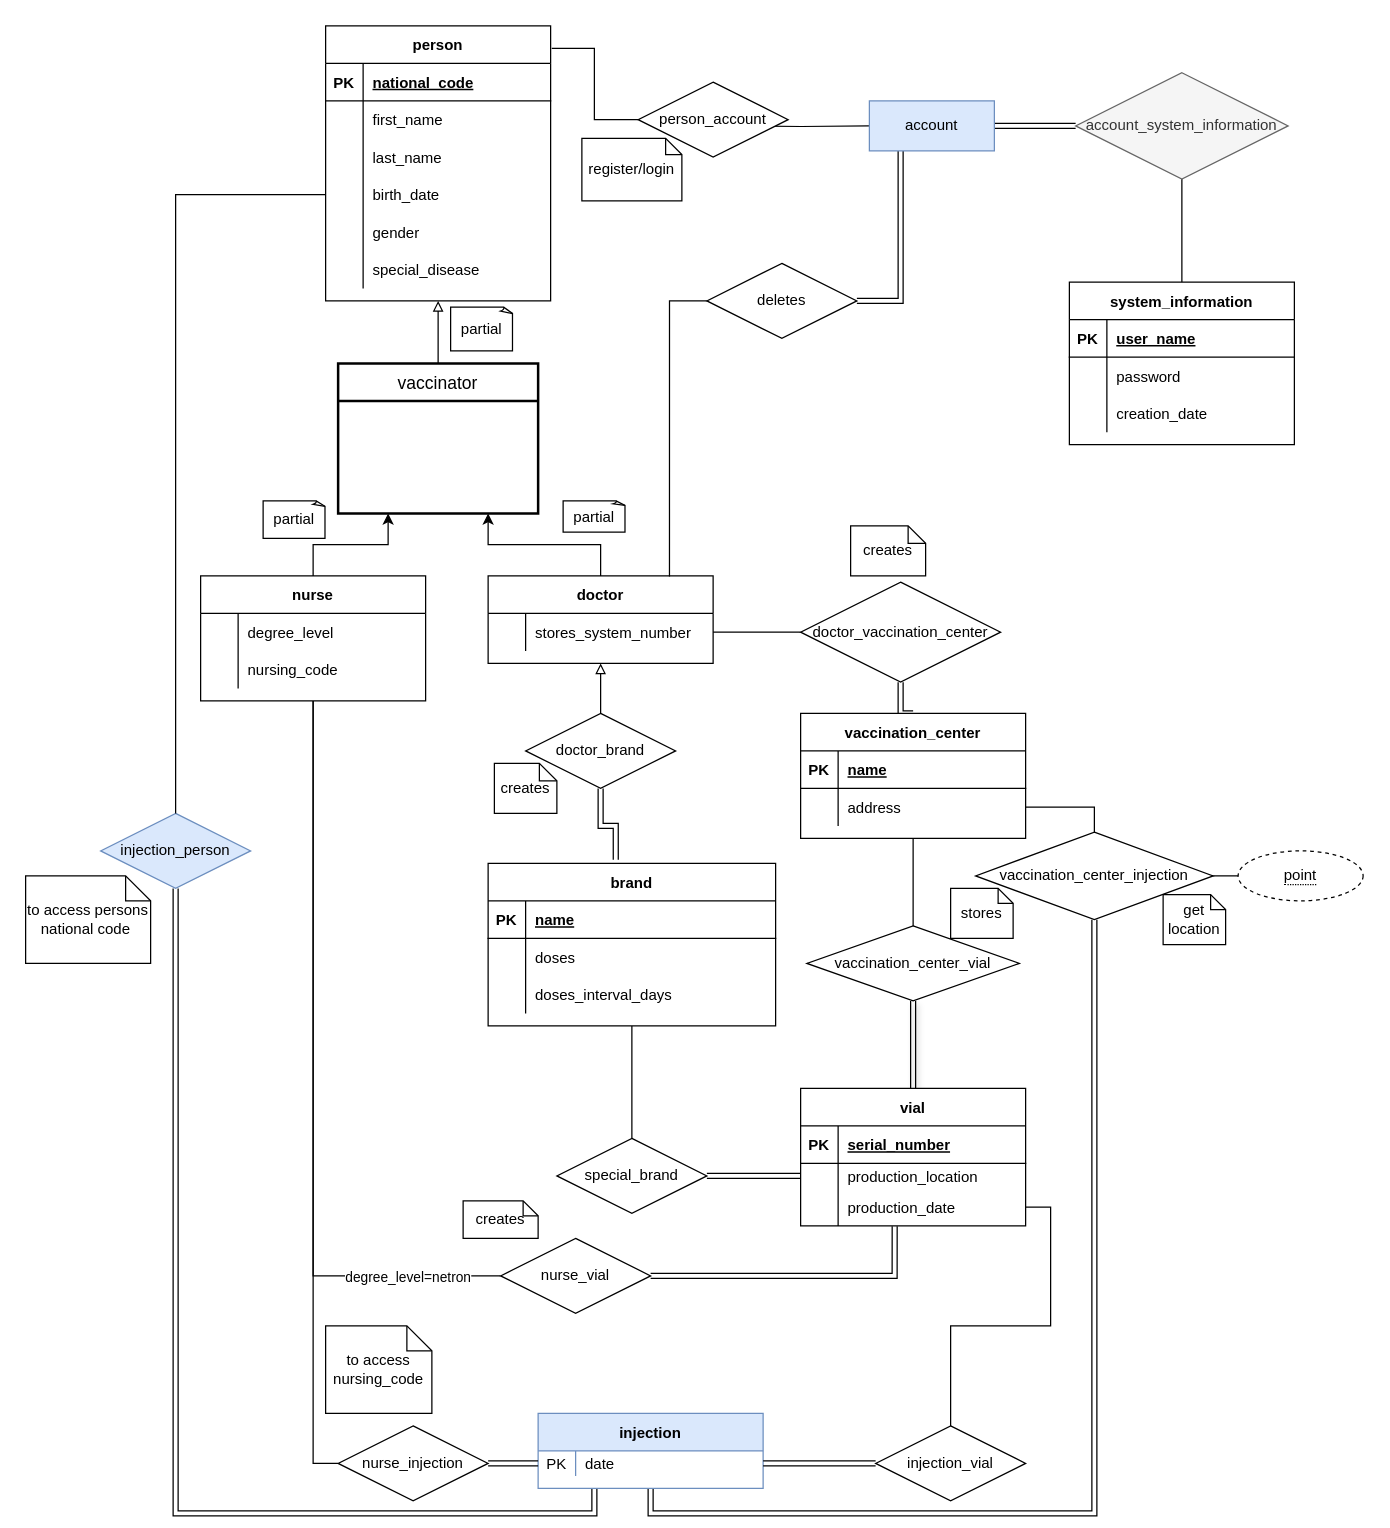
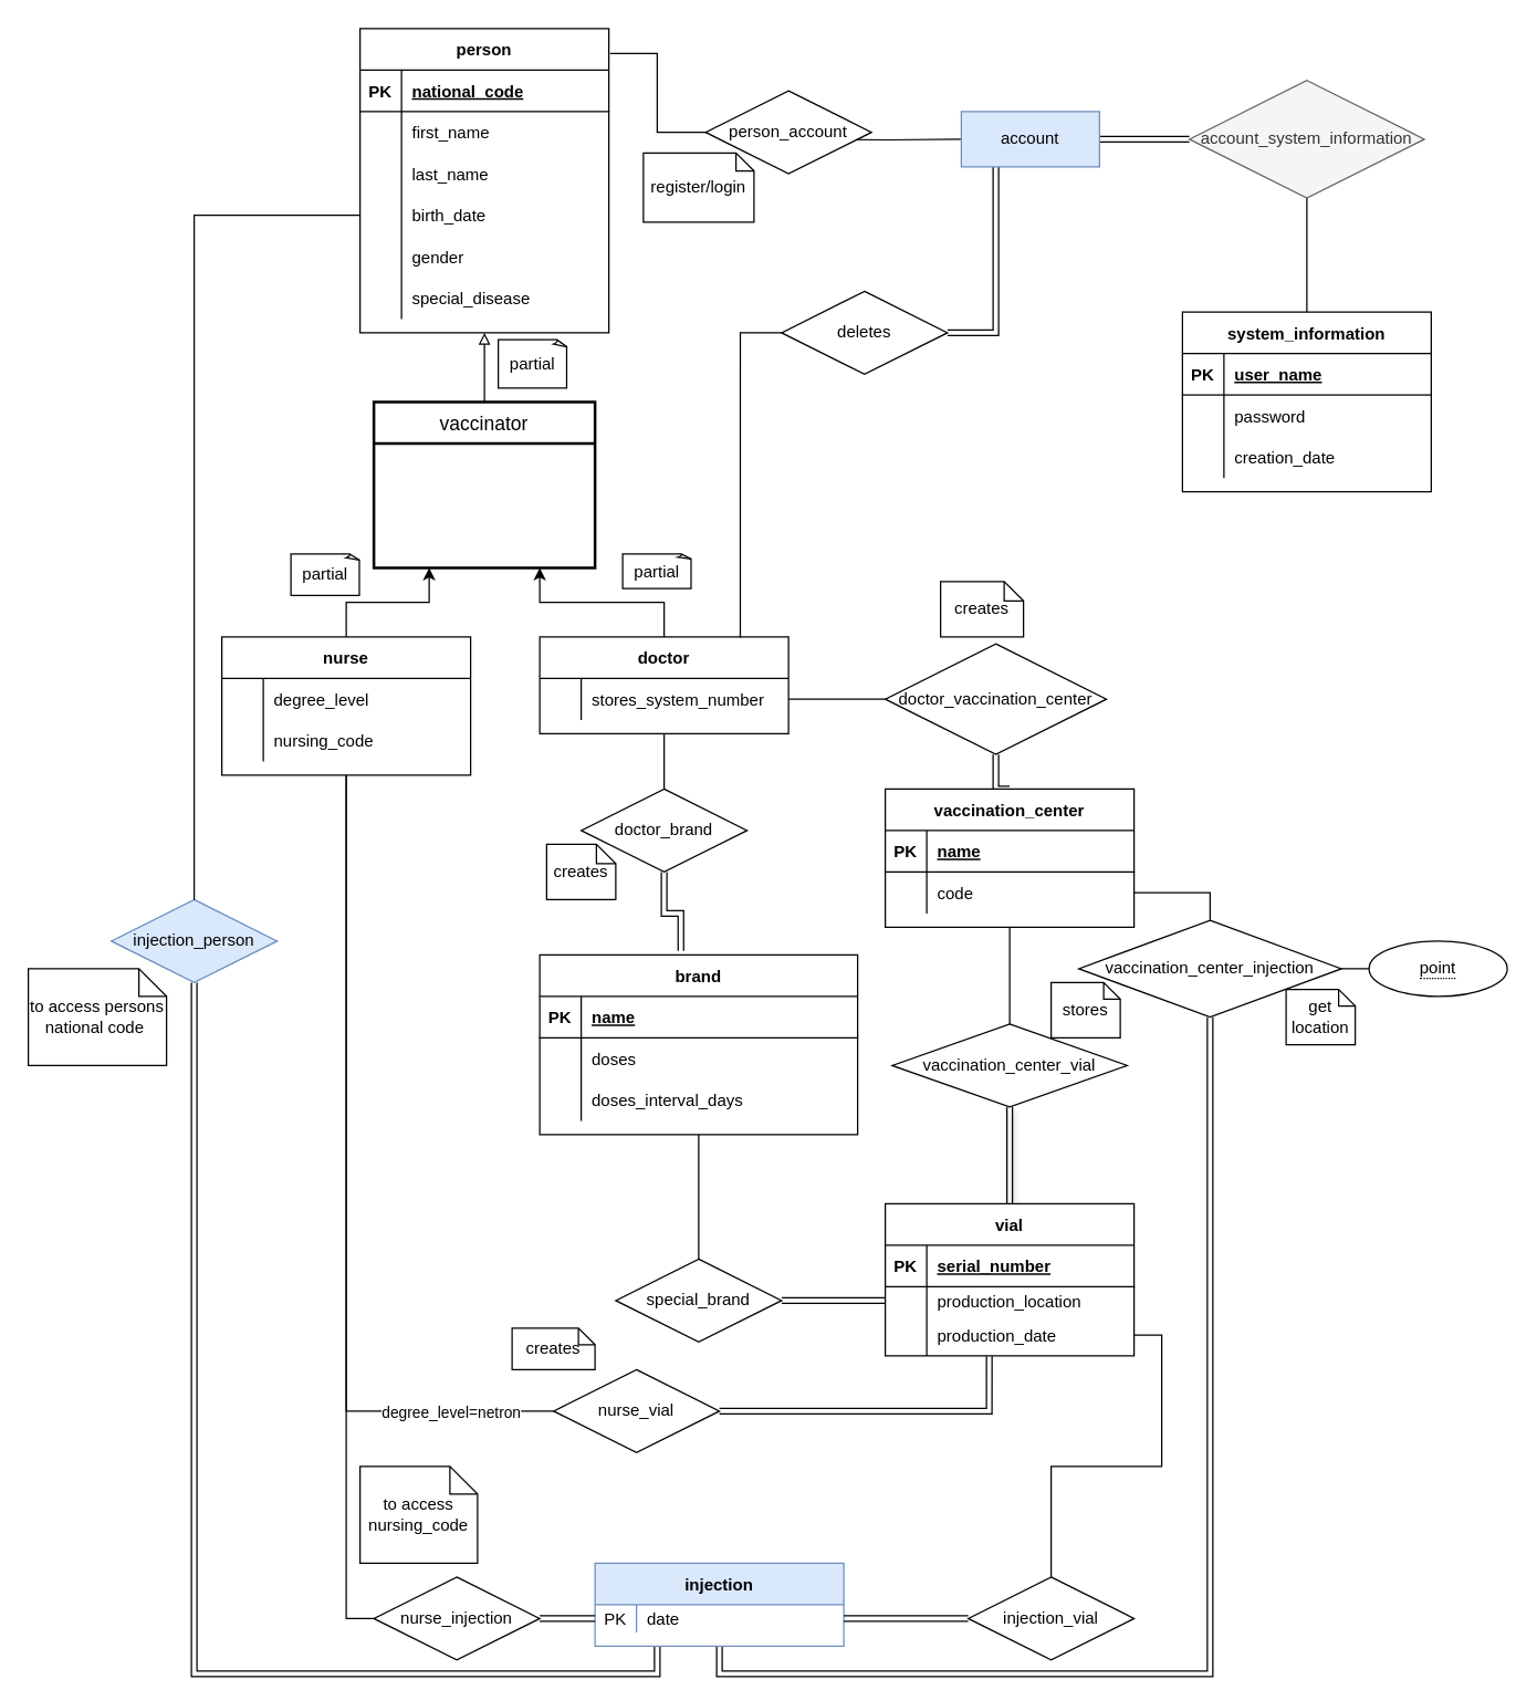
- <mxCell id="54" style="edgeStyle=orthogonalEdgeStyle;rounded=0;orthogonalLoop=1;jettySize=auto;html=1;exitX=0.5;exitY=0;exitDx=0;exitDy=0;entryX=0.5;entryY=1;entryDx=0;entryDy=0;endArrow=block;endFill=0;" parent="1" source="55" target="33" edge="1"><mxGeometry relative="1" as="geometry" /></mxCell>
+ <mxCell id="54" style="edgeStyle=orthogonalEdgeStyle;rounded=0;orthogonalLoop=1;jettySize=auto;html=1;exitX=0.5;exitY=0;exitDx=0;exitDy=0;entryX=0.5;entryY=1;entryDx=0;entryDy=0;endArrow=none;endFill=0;" parent="1" source="55" target="33" edge="1"><mxGeometry relative="1" as="geometry" /></mxCell>
- <mxCell id="64" value="address" style="shape=partialRectangle;connectable=0;fillColor=none;top=0;left=0;bottom=0;right=0;align=left;spacingLeft=6;overflow=hidden;" parent="62" vertex="1"><mxGeometry x="30" width="150" height="30" as="geometry"><mxRectangle width="150" height="30" as="alternateBounds" /></mxGeometry></mxCell>
+ <mxCell id="64" value="code" style="shape=partialRectangle;connectable=0;fillColor=none;top=0;left=0;bottom=0;right=0;align=left;spacingLeft=6;overflow=hidden;" parent="62" vertex="1"><mxGeometry x="30" width="150" height="30" as="geometry"><mxRectangle width="150" height="30" as="alternateBounds" /></mxGeometry></mxCell>
- <mxCell id="115" value="&lt;span style=&quot;border-bottom: 1px dotted&quot;&gt;point&lt;/span&gt;" style="ellipse;whiteSpace=wrap;html=1;align=center;dashed=1;" parent="1" vertex="1"><mxGeometry x="990" y="680" width="100" height="40" as="geometry" /></mxCell>
+ <mxCell id="115" value="&lt;span style=&quot;border-bottom: 1px dotted&quot;&gt;point&lt;/span&gt;" style="ellipse;whiteSpace=wrap;html=1;align=center;" parent="1" vertex="1"><mxGeometry x="990" y="680" width="100" height="40" as="geometry" /></mxCell>
